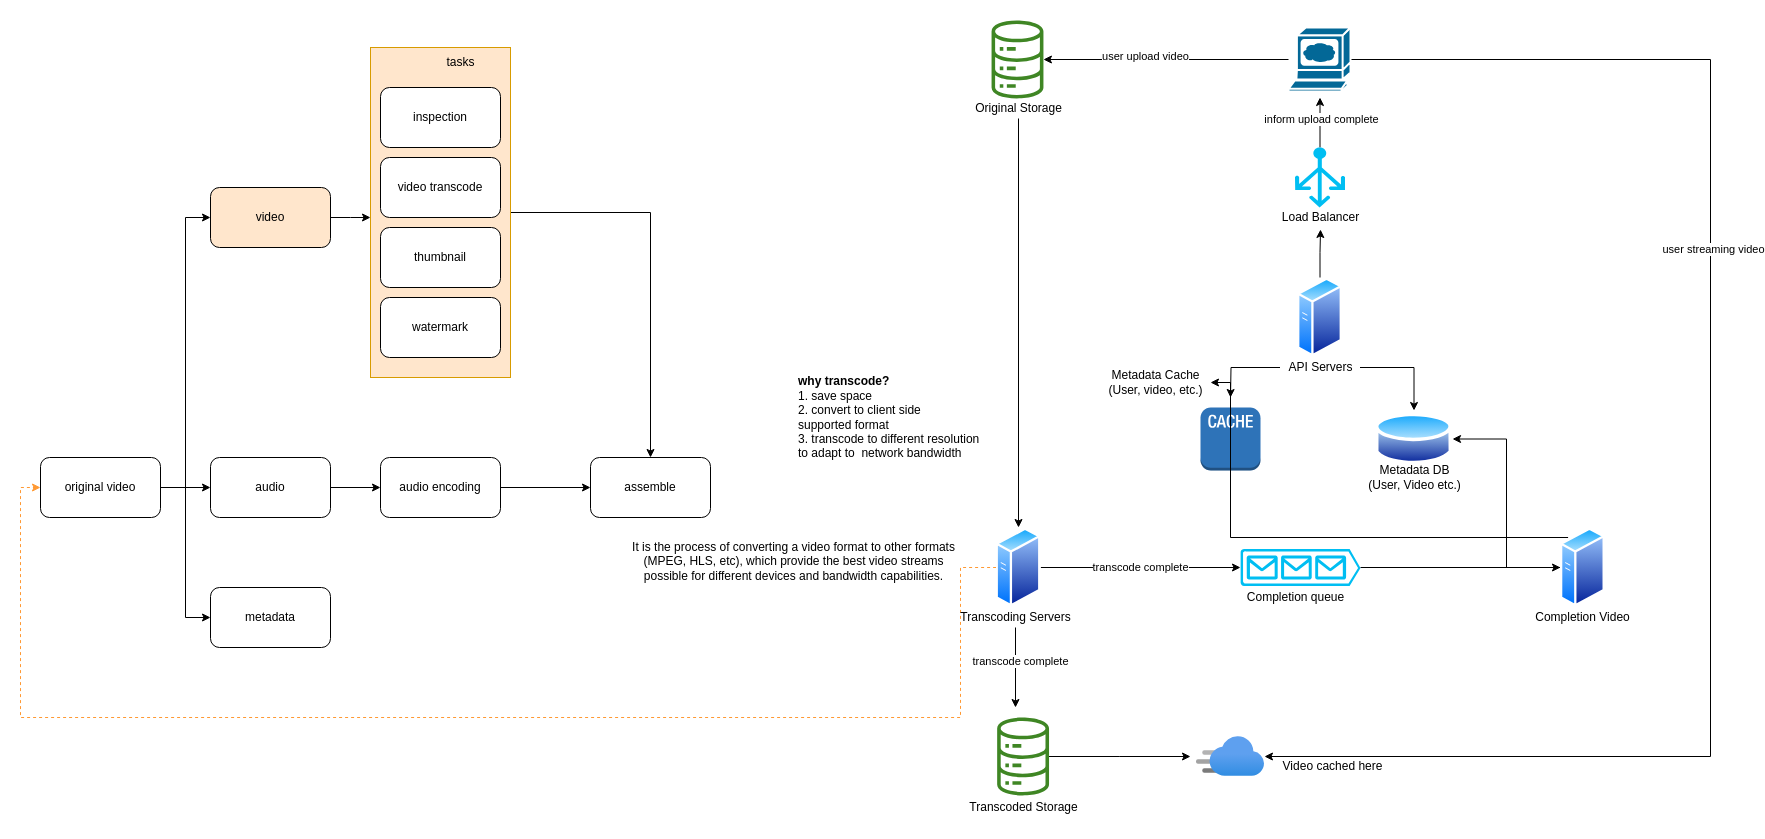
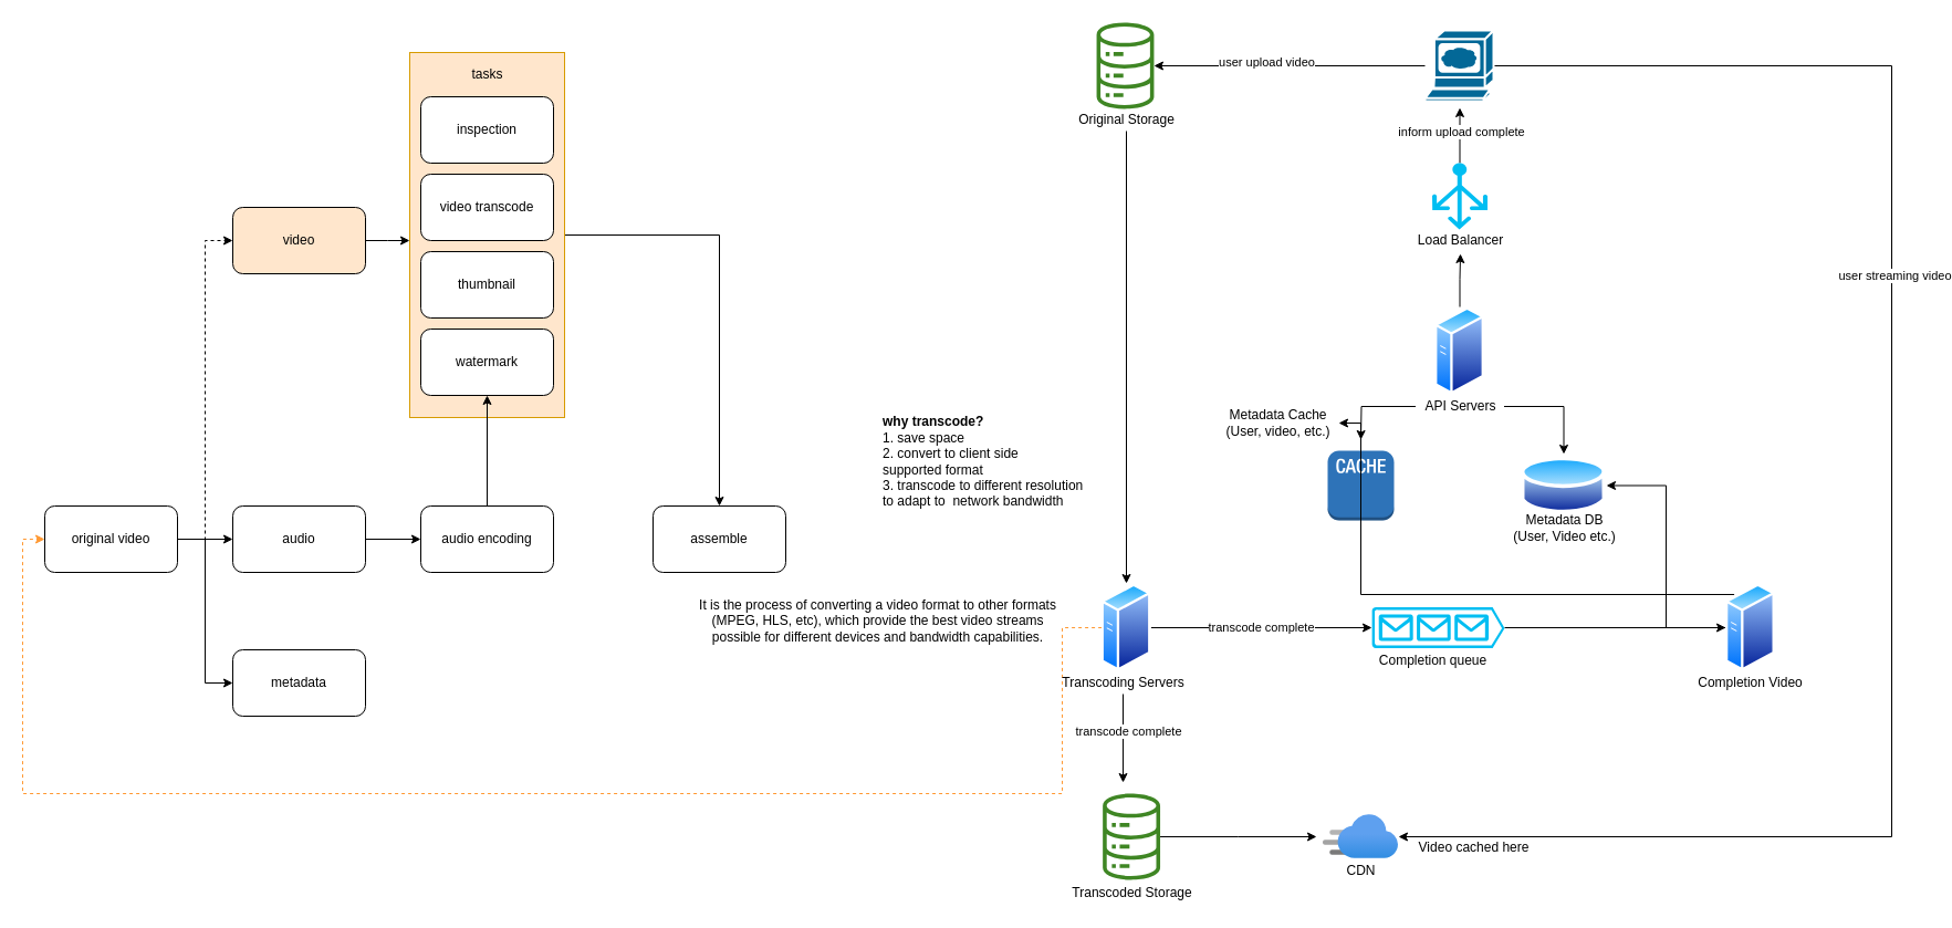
- <mxCell id="61" value="tasks" style="text;html=1;align=center;verticalAlign=middle;resizable=0;points=[];autosize=1;strokeColor=none;fillColor=none;" vertex="1" parent="1"><mxGeometry x="440" y="52" width="40" height="20" as="geometry" /></mxCell>
+ <mxCell id="61" value="tasks" style="text;html=1;align=center;verticalAlign=middle;resizable=0;points=[];autosize=1;strokeColor=none;fillColor=none;" vertex="1" parent="1"><mxGeometry x="420" y="57" width="40" height="20" as="geometry" /></mxCell>
- <mxCell id="46" style="edgeStyle=orthogonalEdgeStyle;rounded=0;orthogonalLoop=1;jettySize=auto;html=1;entryX=0;entryY=0.5;entryDx=0;entryDy=0;" edge="1" parent="1" source="48" target="60"><mxGeometry relative="1" as="geometry" /></mxCell>
+ <mxCell id="46" style="edgeStyle=orthogonalEdgeStyle;rounded=0;orthogonalLoop=1;jettySize=auto;html=1;entryX=0;entryY=0.5;entryDx=0;entryDy=0;dashed=1;" edge="1" parent="1" source="48" target="60"><mxGeometry relative="1" as="geometry" /></mxCell>
- <mxCell id="53" style="edgeStyle=orthogonalEdgeStyle;rounded=0;orthogonalLoop=1;jettySize=auto;html=1;entryX=0;entryY=0.5;entryDx=0;entryDy=0;" edge="1" parent="1" source="54" target="49"><mxGeometry relative="1" as="geometry" /></mxCell>
+ <mxCell id="53" style="edgeStyle=orthogonalEdgeStyle;rounded=0;orthogonalLoop=1;jettySize=auto;html=1;" edge="1" parent="1" source="54" target="55"><mxGeometry relative="1" as="geometry" /></mxCell>
+ <mxCell id="36" value="CDN" style="text;html=1;align=center;verticalAlign=middle;resizable=0;points=[];autosize=1;strokeColor=none;fillColor=none;" vertex="1" parent="1"><mxGeometry x="1210" y="777" width="40" height="20" as="geometry" /></mxCell>
